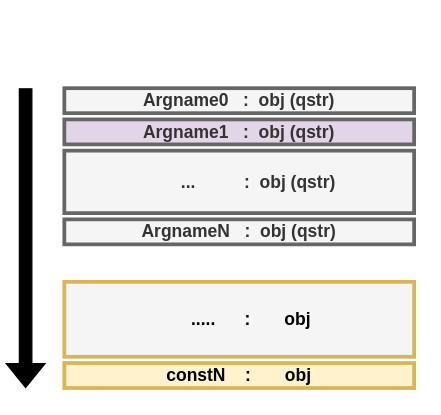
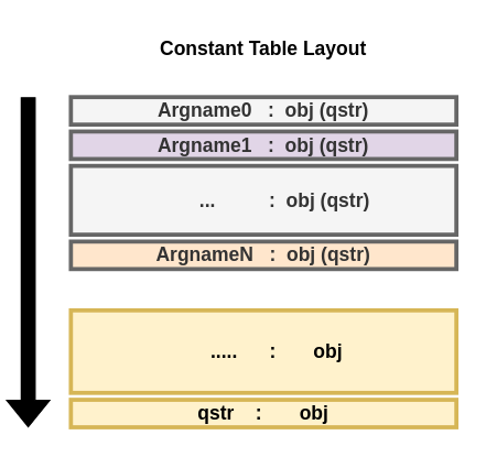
+ <mxCell id="9" value="Constant Table Layout" style="text;html=1;strokeColor=none;fillColor=none;align=center;verticalAlign=middle;whiteSpace=wrap;rounded=0;fontSize=14;fontStyle=1" vertex="1" parent="1"><mxGeometry x="101" y="20" width="180" height="30" as="geometry" /></mxCell>
- <mxCell id="5" value="ArgnameN &amp;nbsp; :&amp;nbsp; obj (qstr)" style="rounded=0;whiteSpace=wrap;html=1;fontStyle=1;fontSize=14;strokeWidth=3;fillColor=#f5f5f5;fontColor=#333333;strokeColor=#666666;" vertex="1" parent="1"><mxGeometry x="51" y="175" width="280" height="20" as="geometry" /></mxCell>
+ <mxCell id="5" value="ArgnameN &amp;nbsp; :&amp;nbsp; obj (qstr)" style="rounded=0;whiteSpace=wrap;html=1;fontStyle=1;fontSize=14;strokeWidth=3;fillColor=#ffe6cc;fontColor=#333333;strokeColor=#666666;" vertex="1" parent="1"><mxGeometry x="51" y="175" width="280" height="20" as="geometry" /></mxCell>
- <mxCell id="6" value="&amp;nbsp;&amp;nbsp;&amp;nbsp;&amp;nbsp; .....&amp;nbsp;&amp;nbsp;&amp;nbsp;&amp;nbsp;&amp;nbsp; : &amp;nbsp;&amp;nbsp;&amp;nbsp; &amp;nbsp; obj " style="rounded=0;whiteSpace=wrap;html=1;fontStyle=1;fontSize=14;strokeWidth=3;fillColor=#f5f5f5;strokeColor=#d6b656;" vertex="1" parent="1"><mxGeometry x="51" y="225" width="280" height="60" as="geometry" /></mxCell>
+ <mxCell id="6" value="&amp;nbsp;&amp;nbsp;&amp;nbsp;&amp;nbsp; .....&amp;nbsp;&amp;nbsp;&amp;nbsp;&amp;nbsp;&amp;nbsp; : &amp;nbsp;&amp;nbsp;&amp;nbsp; &amp;nbsp; obj " style="rounded=0;whiteSpace=wrap;html=1;fontStyle=1;fontSize=14;strokeWidth=3;fillColor=#fff2cc;strokeColor=#d6b656;" vertex="1" parent="1"><mxGeometry x="51" y="225" width="280" height="60" as="geometry" /></mxCell>
- <mxCell id="7" value="constN &amp;nbsp;&amp;nbsp; : &amp;nbsp;&amp;nbsp;&amp;nbsp; &amp;nbsp; obj " style="rounded=0;whiteSpace=wrap;html=1;fontStyle=1;fontSize=14;strokeWidth=3;fillColor=#fff2cc;strokeColor=#d6b656;" vertex="1" parent="1"><mxGeometry x="51" y="290" width="280" height="20" as="geometry" /></mxCell>
+ <mxCell id="7" value="qstr &amp;nbsp;&amp;nbsp; : &amp;nbsp;&amp;nbsp;&amp;nbsp; &amp;nbsp; obj " style="rounded=0;whiteSpace=wrap;html=1;fontStyle=1;fontSize=14;strokeWidth=3;fillColor=#fff2cc;strokeColor=#d6b656;" vertex="1" parent="1"><mxGeometry x="51" y="290" width="280" height="20" as="geometry" /></mxCell>
